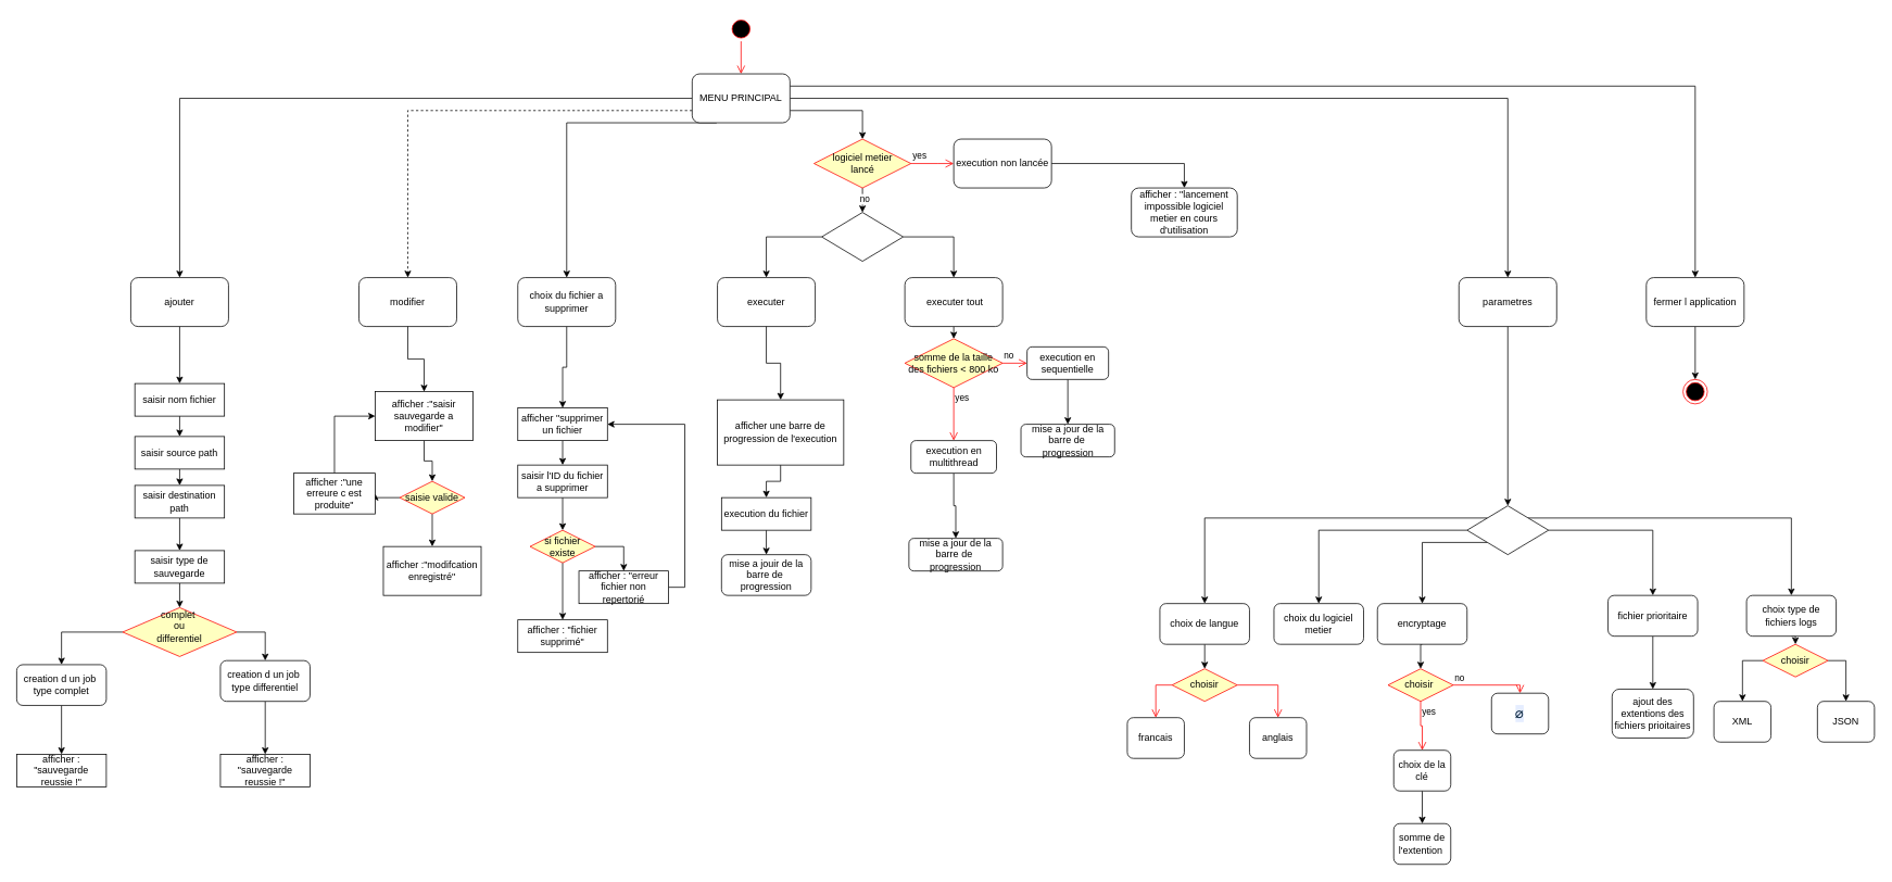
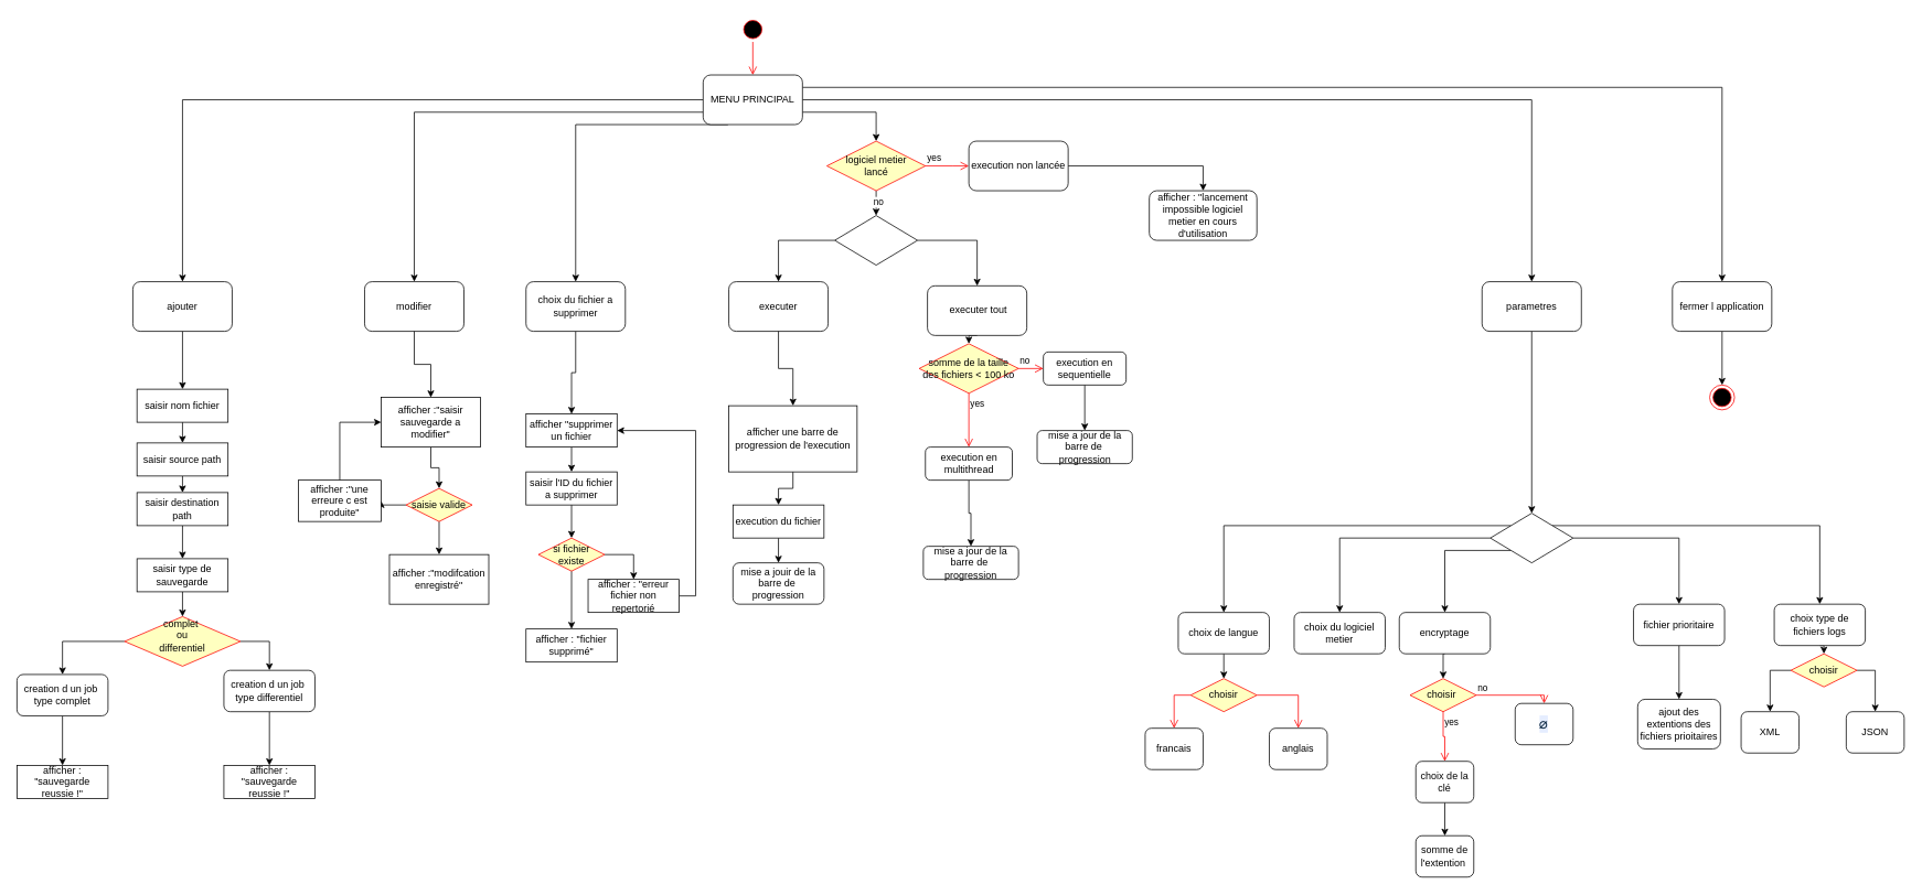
- <mxCell id="6" style="edgeStyle=orthogonalEdgeStyle;rounded=0;orthogonalLoop=1;jettySize=auto;html=1;exitX=0;exitY=0.75;exitDx=0;exitDy=0;dashed=1;" edge="1" parent="1" source="10" target="13"><mxGeometry relative="1" as="geometry" /></mxCell>
+ <mxCell id="6" style="edgeStyle=orthogonalEdgeStyle;rounded=0;orthogonalLoop=1;jettySize=auto;html=1;exitX=0;exitY=0.75;exitDx=0;exitDy=0;" edge="1" parent="1" source="10" target="13"><mxGeometry relative="1" as="geometry" /></mxCell>
- <mxCell id="18" value="&amp;nbsp;executer tout" style="rounded=1;whiteSpace=wrap;html=1;" vertex="1" parent="1"><mxGeometry x="1110" y="340" width="120" height="60" as="geometry" /></mxCell>
+ <mxCell id="18" value="&amp;nbsp;executer tout" style="rounded=1;whiteSpace=wrap;html=1;" vertex="1" parent="1"><mxGeometry x="1120" y="345" width="120" height="60" as="geometry" /></mxCell>
- <mxCell id="63" value="somme de la taille des fichiers &amp;lt; 800 ko" style="rhombus;whiteSpace=wrap;html=1;fontColor=#000000;fillColor=#ffffc0;strokeColor=#ff0000;" vertex="1" parent="1"><mxGeometry x="1110" y="415" width="120" height="60" as="geometry" /></mxCell>
+ <mxCell id="63" value="somme de la taille des fichiers &amp;lt; 100 ko" style="rhombus;whiteSpace=wrap;html=1;fontColor=#000000;fillColor=#ffffc0;strokeColor=#ff0000;" vertex="1" parent="1"><mxGeometry x="1110" y="415" width="120" height="60" as="geometry" /></mxCell>
